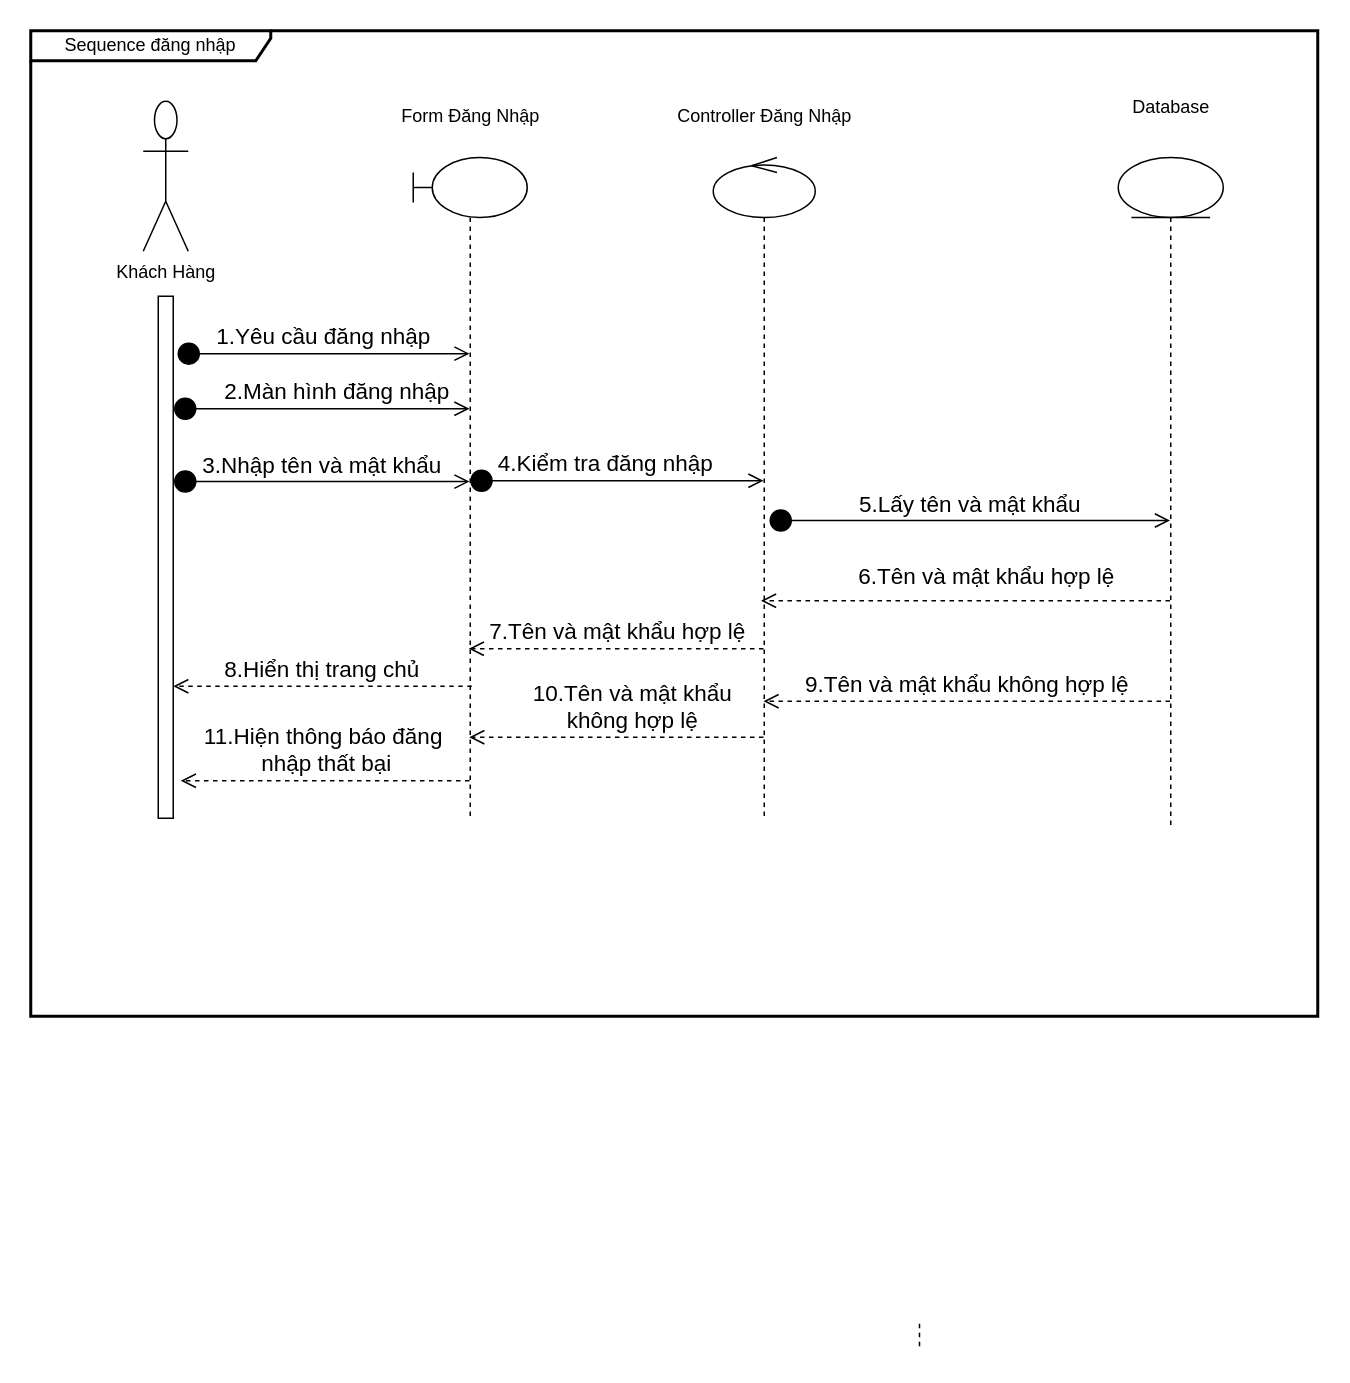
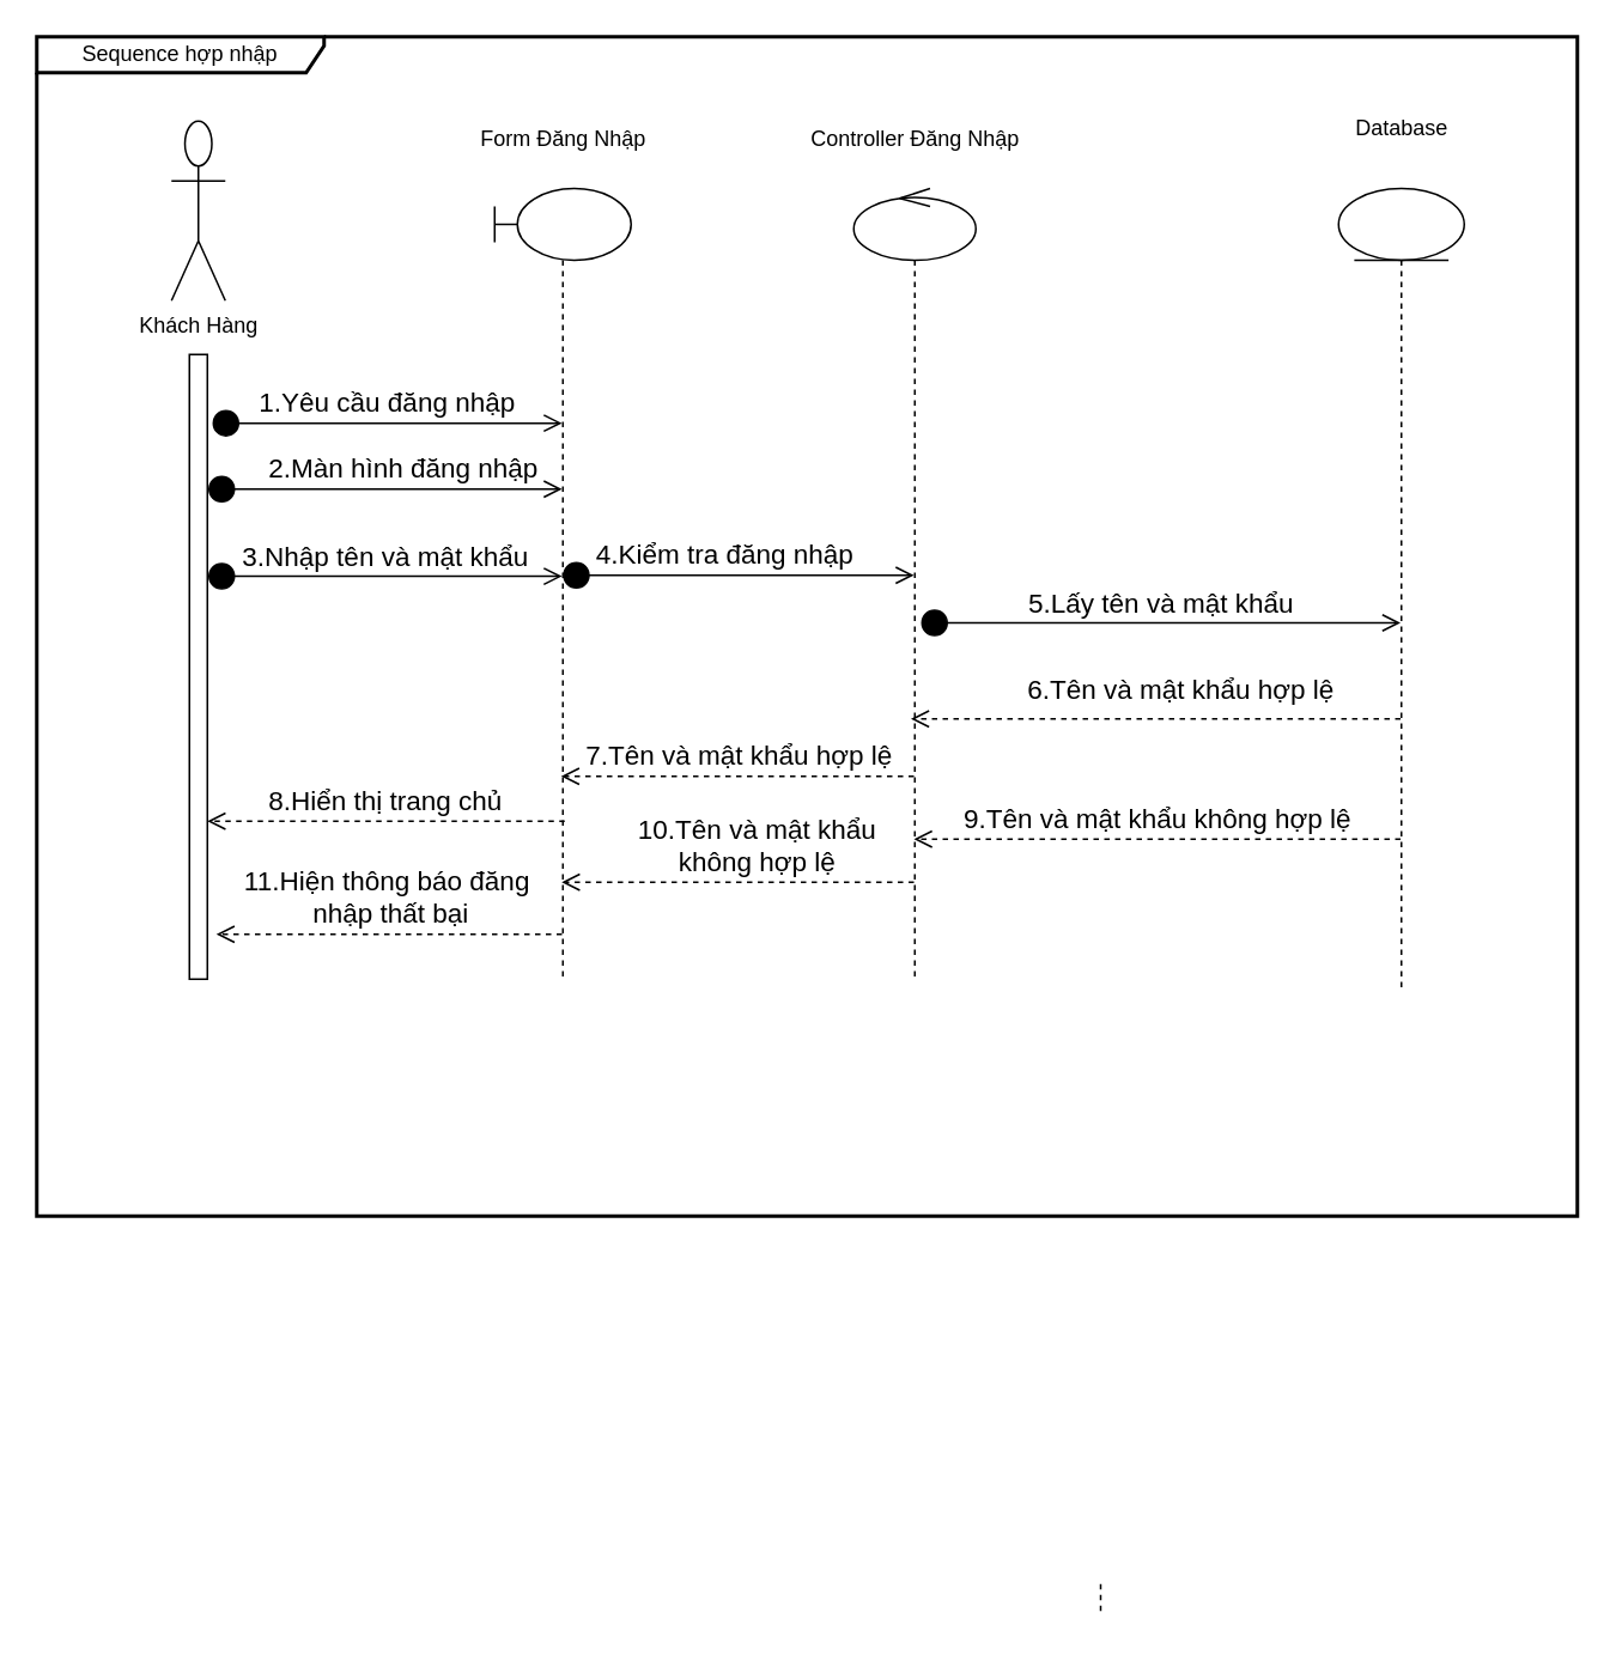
- <mxCell id="21" value="Sequence đăng nhập" style="shape=umlFrame;whiteSpace=wrap;html=1;width=160;height=20;strokeWidth=2;swimlaneFillColor=none;" vertex="1" parent="1"><mxGeometry x="20" y="20" width="858" height="657" as="geometry" /></mxCell>
+ <mxCell id="21" value="Sequence hợp nhập" style="shape=umlFrame;whiteSpace=wrap;html=1;width=160;height=20;strokeWidth=2;swimlaneFillColor=none;" vertex="1" parent="1"><mxGeometry x="20" y="20" width="858" height="657" as="geometry" /></mxCell>
